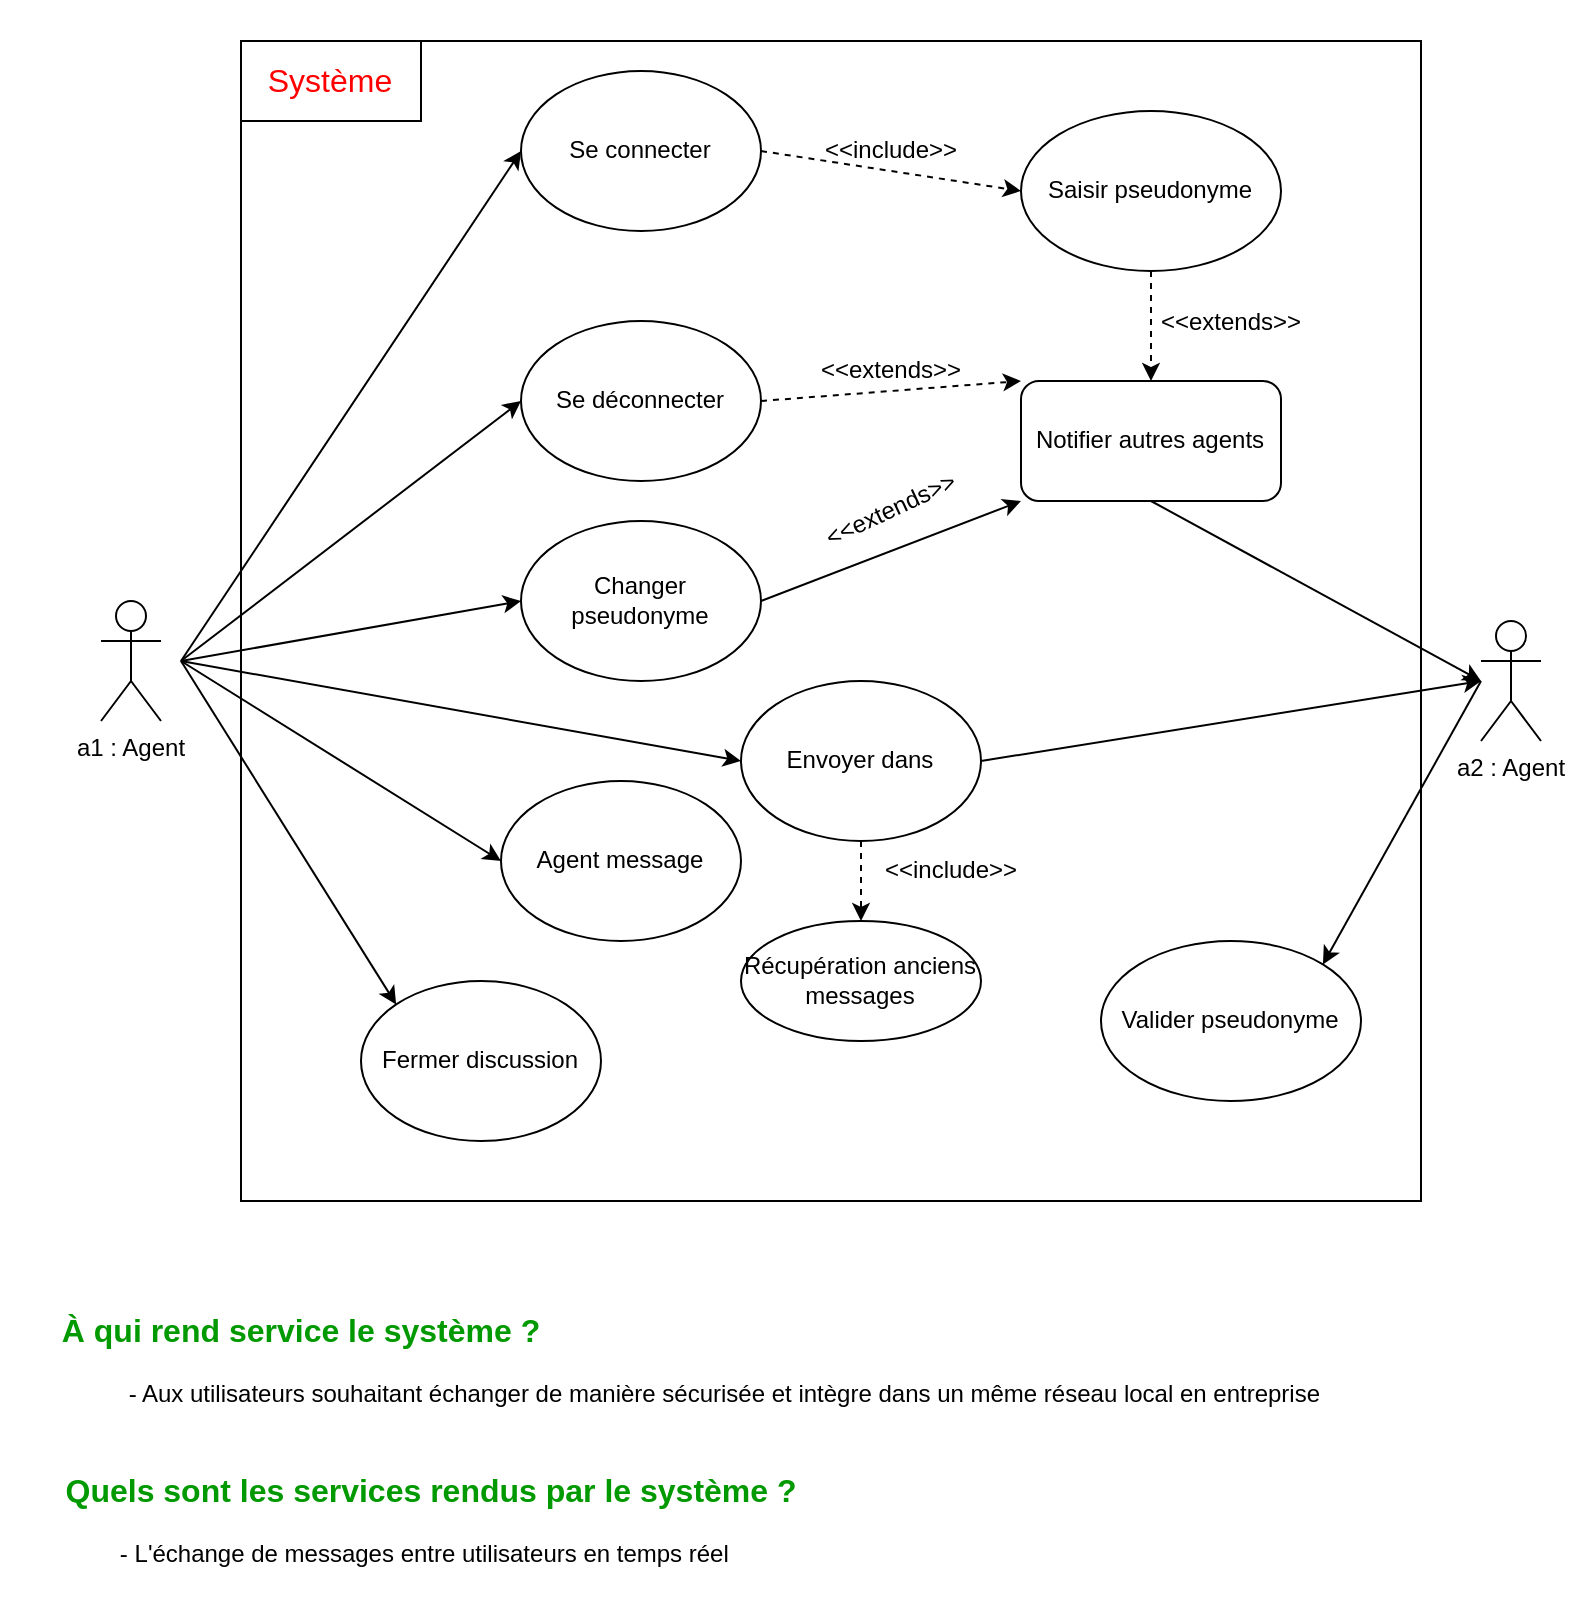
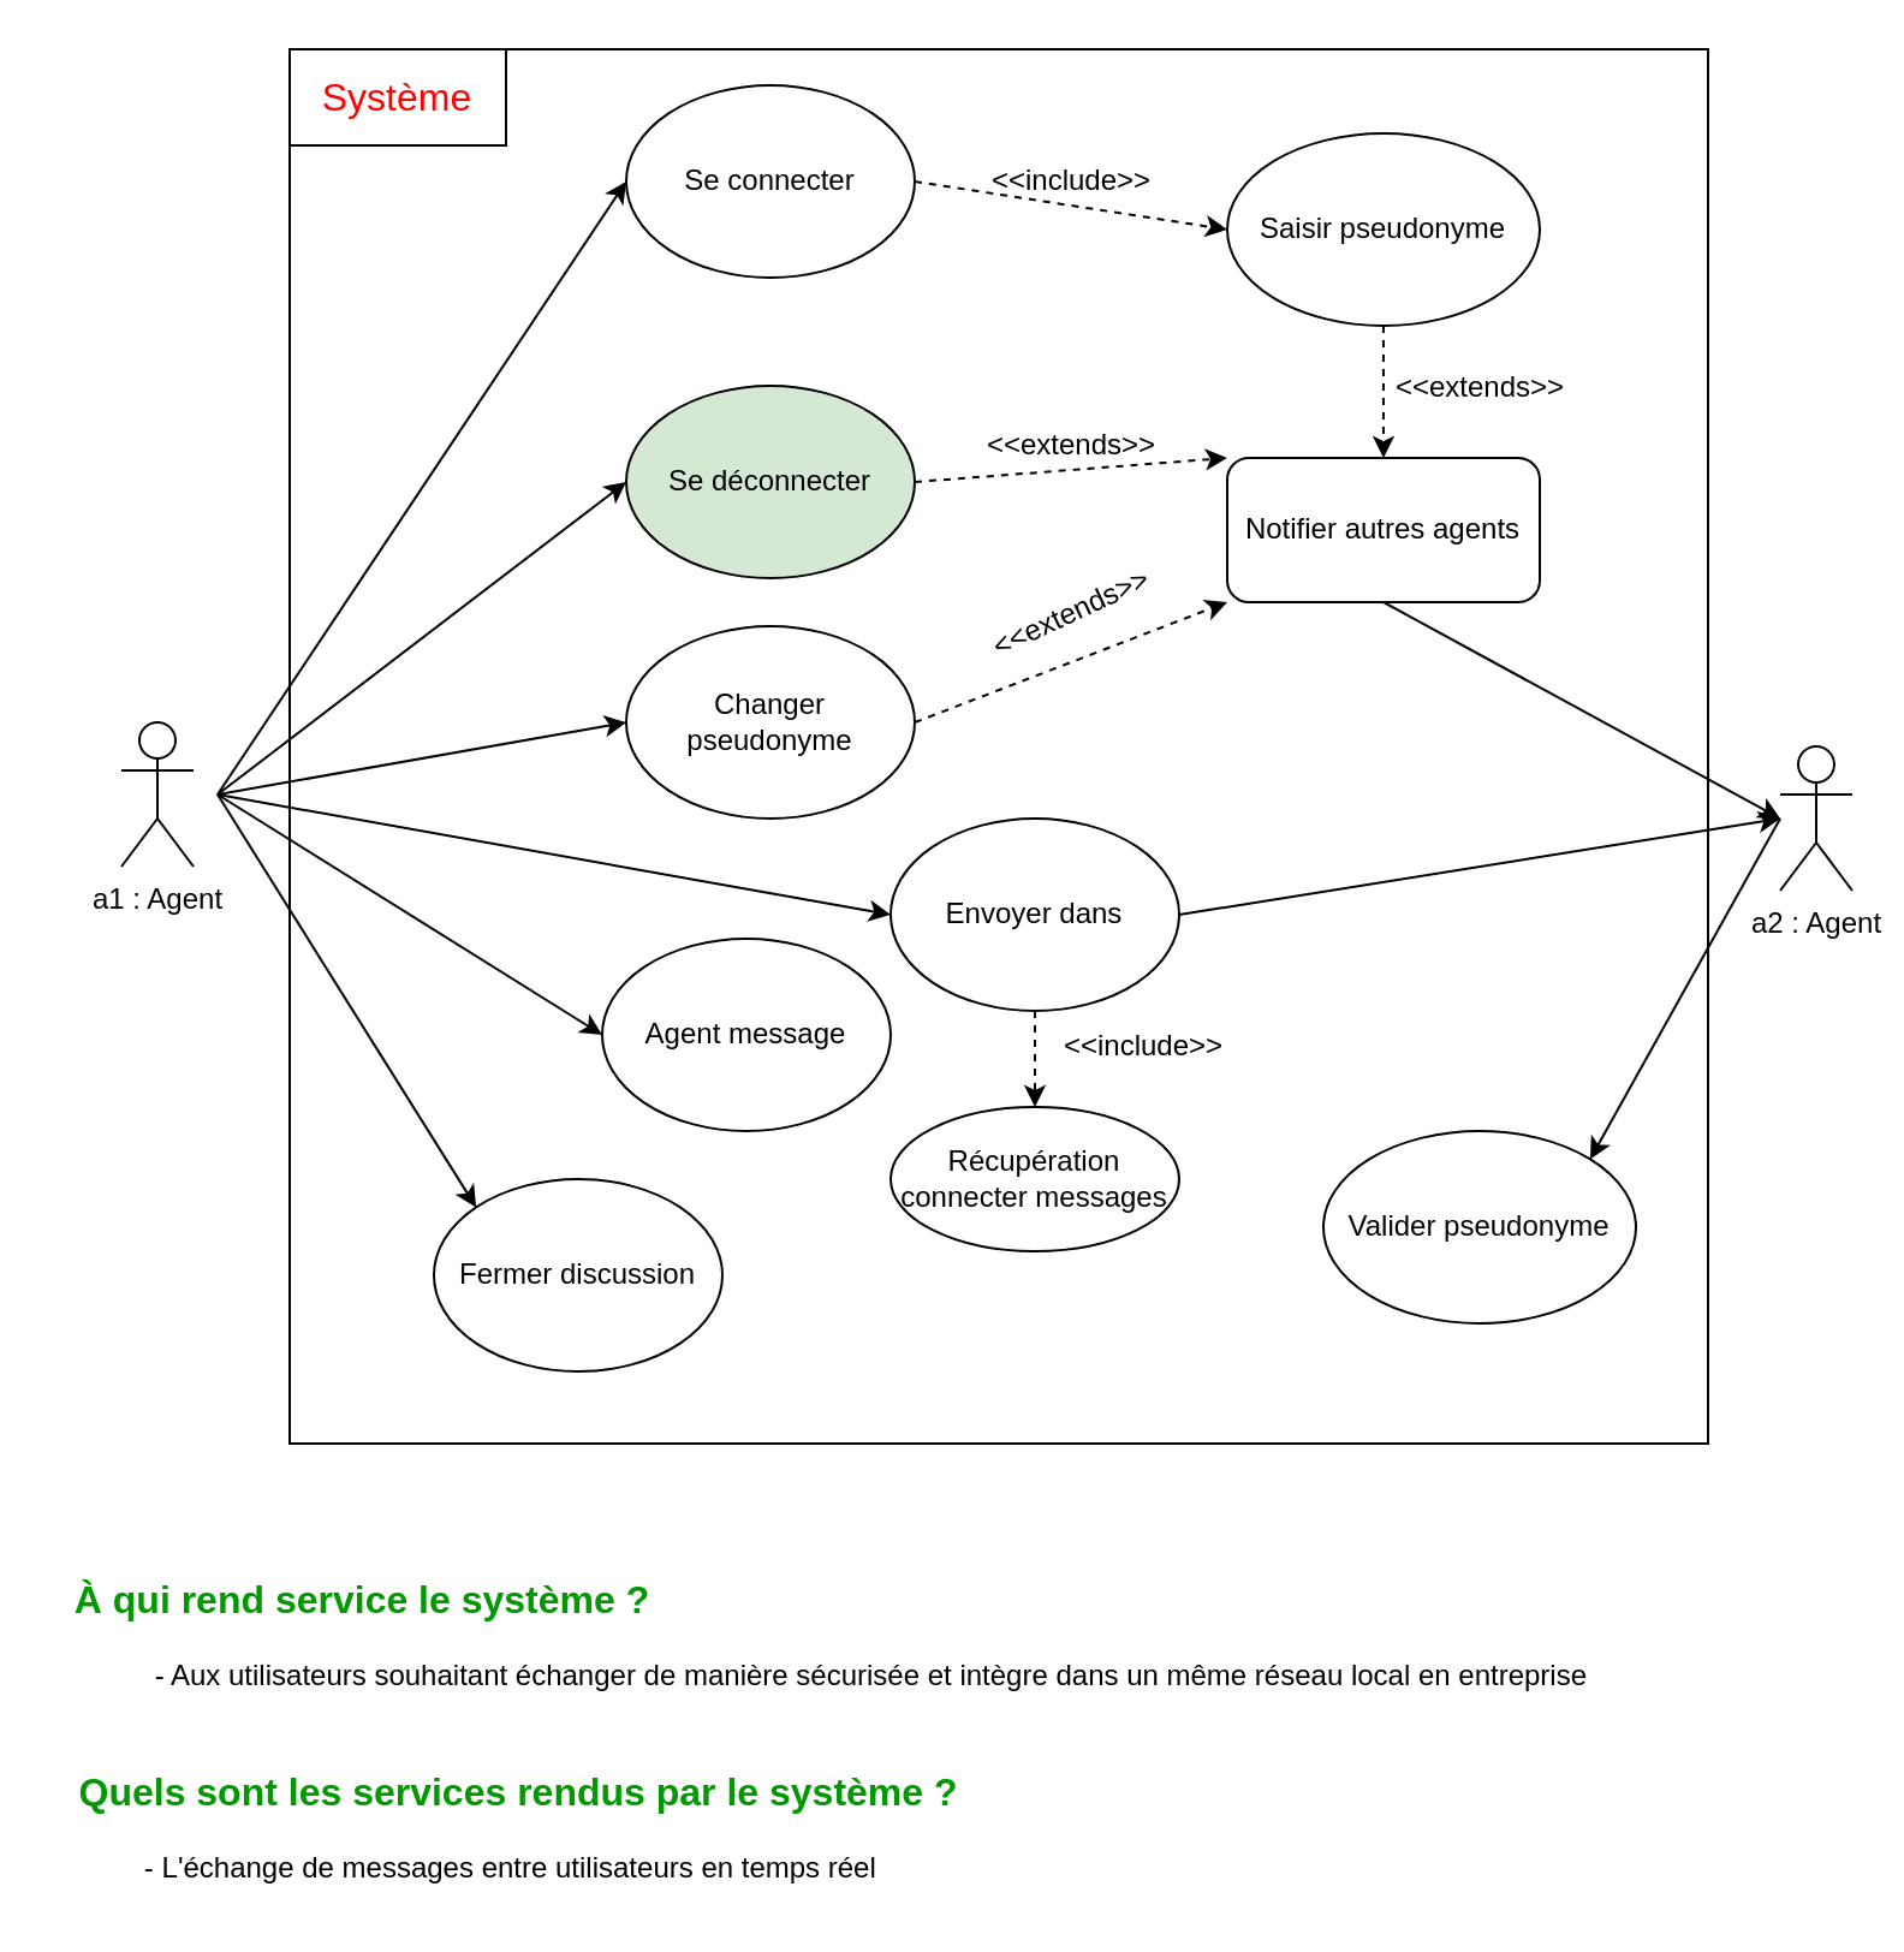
- <mxCell id="20" value="Se déconnecter" style="ellipse;whiteSpace=wrap;html=1;" vertex="1" parent="1"><mxGeometry x="260" y="160" width="120" height="80" as="geometry" /></mxCell>
+ <mxCell id="20" value="Se déconnecter" style="ellipse;whiteSpace=wrap;html=1;fillColor=#d5e8d4;" vertex="1" parent="1"><mxGeometry x="260" y="160" width="120" height="80" as="geometry" /></mxCell>
- <mxCell id="33" value="" style="endArrow=classic;dashed=0;html=1;rounded=0;exitX=1;exitY=0.5;exitDx=0;exitDy=0;entryX=0;entryY=1;entryDx=0;entryDy=0;exitPerimeter=0;" edge="1" parent="1" source="22" target="25"><mxGeometry width="50" height="50" relative="1" as="geometry"><mxPoint x="390" y="300" as="sourcePoint" /><mxPoint x="520" y="300" as="targetPoint" /></mxGeometry></mxCell>
+ <mxCell id="33" value="" style="endArrow=classic;dashed=1;html=1;rounded=0;exitX=1;exitY=0.5;exitDx=0;exitDy=0;entryX=0;entryY=1;entryDx=0;entryDy=0;exitPerimeter=0;" edge="1" parent="1" source="22" target="25"><mxGeometry width="50" height="50" relative="1" as="geometry"><mxPoint x="390" y="300" as="sourcePoint" /><mxPoint x="520" y="300" as="targetPoint" /></mxGeometry></mxCell>
- <mxCell id="18" value="Récupération anciens messages" style="ellipse;whiteSpace=wrap;html=1;" vertex="1" parent="1"><mxGeometry x="370" y="460" width="120" height="60" as="geometry" /></mxCell>
+ <mxCell id="18" value="Récupération connecter messages" style="ellipse;whiteSpace=wrap;html=1;" vertex="1" parent="1"><mxGeometry x="370" y="460" width="120" height="60" as="geometry" /></mxCell>
